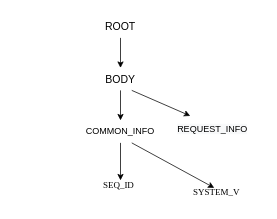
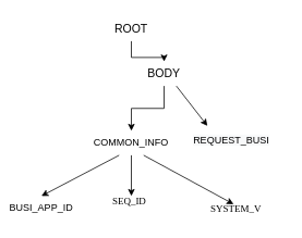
- <mxCell id="6" value="BODY" style="text;html=1;strokeColor=none;fillColor=none;align=center;verticalAlign=middle;whiteSpace=wrap;rounded=0;fontSize=14;" vertex="1" parent="1"><mxGeometry x="130" y="90" width="60" height="30" as="geometry" /></mxCell>
+ <mxCell id="6" value="BODY" style="text;html=1;strokeColor=none;fillColor=none;align=center;verticalAlign=middle;whiteSpace=wrap;rounded=0;fontSize=14;" vertex="1" parent="1"><mxGeometry x="170" y="75" width="60" height="30" as="geometry" /></mxCell>
- <mxCell id="14" value="&lt;span style=&quot;color: rgb(0, 0, 0); font-size: 12px; font-style: normal; font-weight: 400; letter-spacing: normal; text-align: center; text-indent: 0px; text-transform: none; word-spacing: 0px; background-color: rgb(248, 249, 250); display: inline; float: none;&quot;&gt;REQUEST_INFO&lt;/span&gt;" style="text;whiteSpace=wrap;html=1;fontSize=12;" vertex="1" parent="1"><mxGeometry x="234" y="158" width="113" height="28" as="geometry" /></mxCell>
+ <mxCell id="14" value="&lt;span style=&quot;color: rgb(0, 0, 0); font-size: 12px; font-style: normal; font-weight: 400; letter-spacing: normal; text-align: center; text-indent: 0px; text-transform: none; word-spacing: 0px; background-color: rgb(248, 249, 250); display: inline; float: none;&quot;&gt;REQUEST_BUSI&lt;/span&gt;" style="text;whiteSpace=wrap;html=1;fontSize=12;" vertex="1" parent="1"><mxGeometry x="234" y="158" width="113" height="28" as="geometry" /></mxCell>
+ <mxCell id="7" style="rounded=0;orthogonalLoop=1;jettySize=auto;html=1;exitX=0.25;exitY=1;exitDx=0;exitDy=0;fontSize=12;entryX=0.5;entryY=0;entryDx=0;entryDy=0;" edge="1" parent="1" source="10" target="11"><mxGeometry relative="1" as="geometry" /></mxCell>
+ <mxCell id="11" value="&lt;p class=&quot;MsoNormal&quot;&gt;&lt;font style=&quot;font-size: 12px&quot;&gt;BUSI_APP_ID&lt;/font&gt;&lt;/p&gt;" style="text;html=1;strokeColor=none;fillColor=none;align=center;verticalAlign=middle;whiteSpace=wrap;rounded=0;" vertex="1" parent="1"><mxGeometry x="20" y="240" width="60" height="30" as="geometry" /></mxCell>
